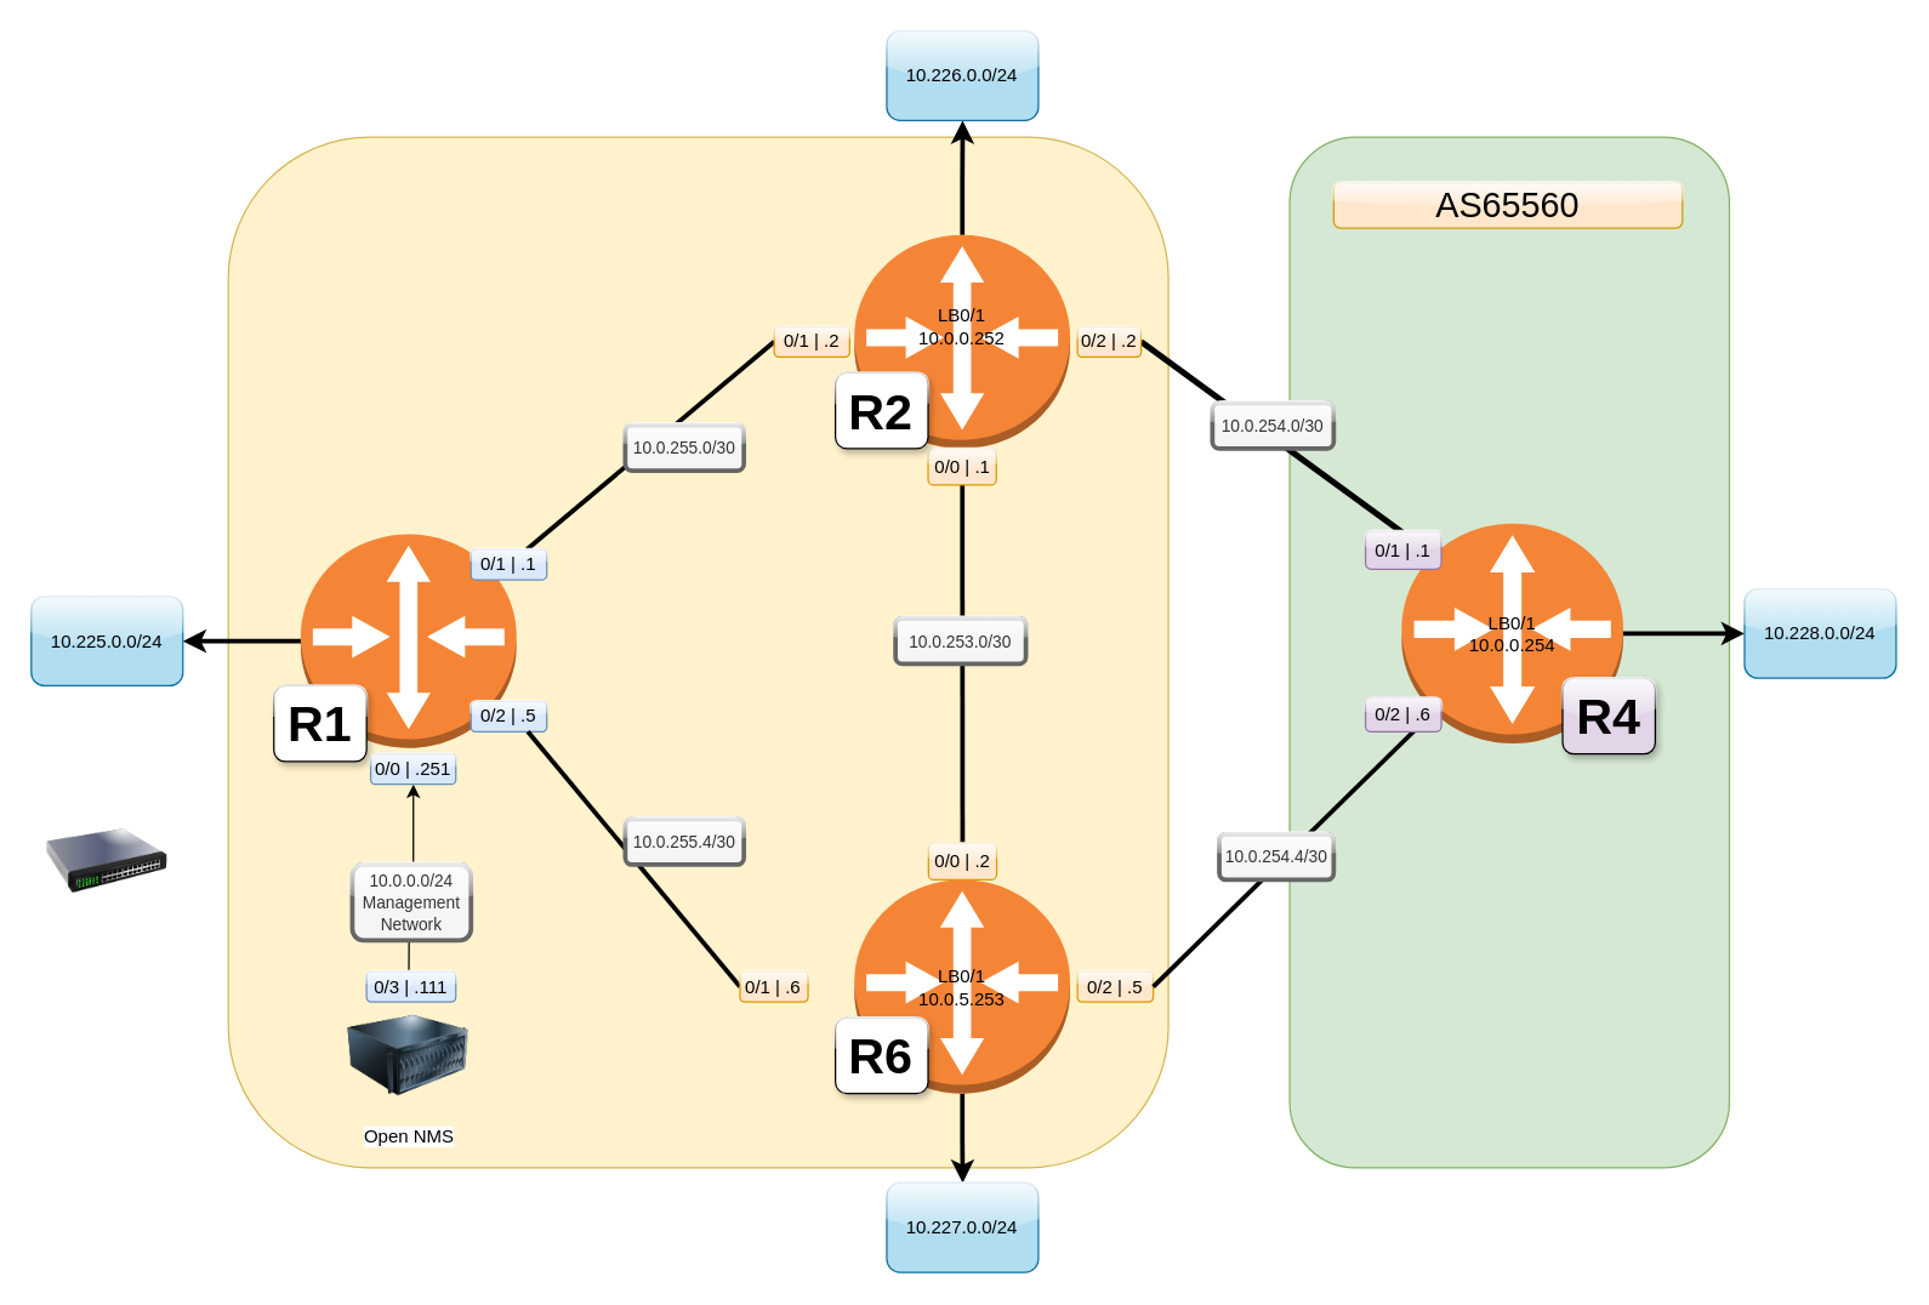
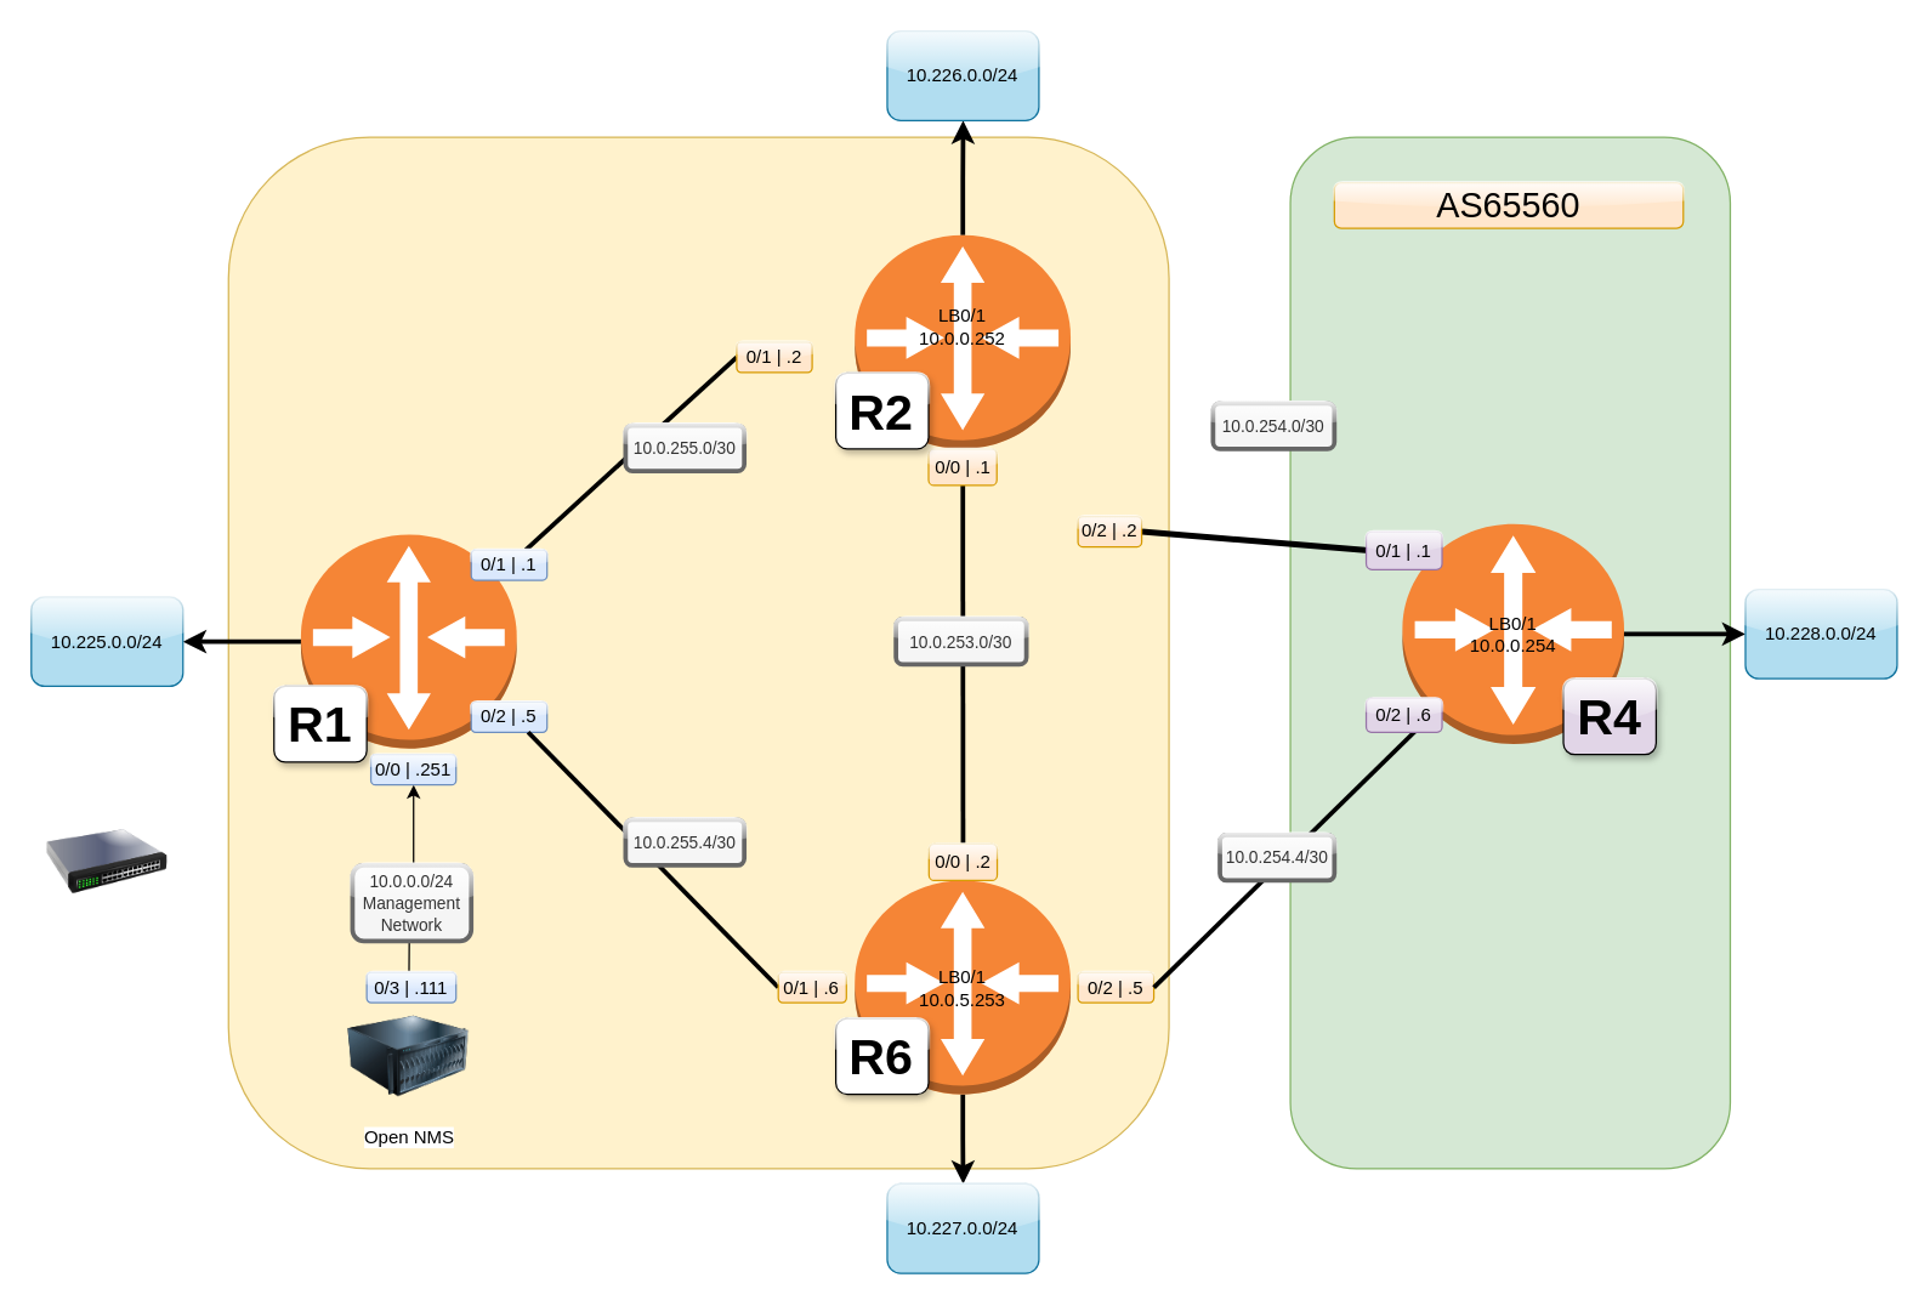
- <mxCell id="29" value="0/1 | .2" style="text;html=1;strokeColor=#d79b00;fillColor=#ffe6cc;align=center;verticalAlign=middle;whiteSpace=wrap;rounded=1;glass=1;" parent="1" vertex="1"><mxGeometry x="510" y="215" width="49.75" height="20" as="geometry" /></mxCell>
+ <mxCell id="29" value="0/1 | .2" style="text;html=1;strokeColor=#d79b00;fillColor=#ffe6cc;align=center;verticalAlign=middle;whiteSpace=wrap;rounded=1;glass=1;" parent="1" vertex="1"><mxGeometry x="485" y="225" width="49.75" height="20" as="geometry" /></mxCell>
- <mxCell id="30" value="0/2 | .2" style="text;html=1;strokeColor=#d79b00;fillColor=#ffe6cc;align=center;verticalAlign=middle;whiteSpace=wrap;rounded=1;glass=1;" parent="1" vertex="1"><mxGeometry x="710" y="215" width="42" height="20" as="geometry" /></mxCell>
+ <mxCell id="30" value="0/2 | .2" style="text;html=1;strokeColor=#d79b00;fillColor=#ffe6cc;align=center;verticalAlign=middle;whiteSpace=wrap;rounded=1;glass=1;" parent="1" vertex="1"><mxGeometry x="710" y="340" width="42" height="20" as="geometry" /></mxCell>
- <mxCell id="26" value="0/1 | .6" style="text;html=1;strokeColor=#d79b00;fillColor=#ffe6cc;align=center;verticalAlign=middle;whiteSpace=wrap;rounded=1;glass=1;" parent="1" vertex="1"><mxGeometry x="487.43" y="640.5" width="44.88" height="20" as="geometry" /></mxCell>
+ <mxCell id="26" value="0/1 | .6" style="text;html=1;strokeColor=#d79b00;fillColor=#ffe6cc;align=center;verticalAlign=middle;whiteSpace=wrap;rounded=1;glass=1;" parent="1" vertex="1"><mxGeometry x="512.43" y="640.5" width="44.88" height="20" as="geometry" /></mxCell>
